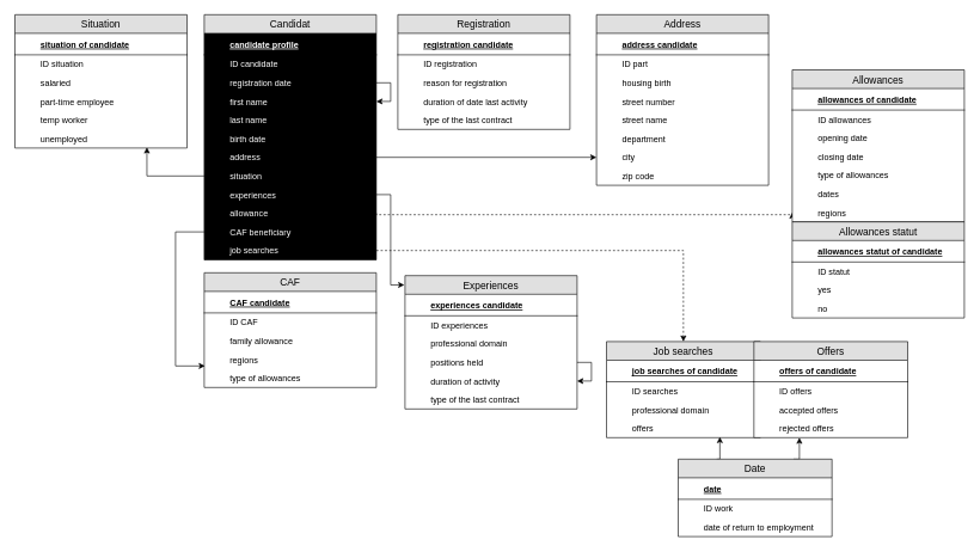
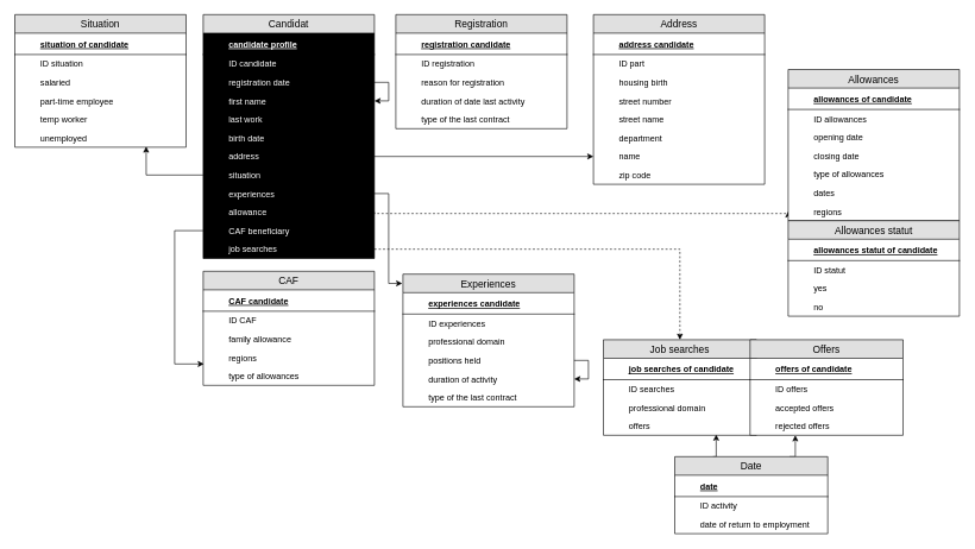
- <mxCell id="8" value="last name" style="shape=partialRectangle;top=0;left=0;right=0;bottom=0;align=left;verticalAlign=top;fillColor=none;spacingLeft=34;spacingRight=4;overflow=hidden;rotatable=0;points=[[0,0.5],[1,0.5]];portConstraint=eastwest;dropTarget=0;fontSize=12;fontColor=#FFFFFF;" parent="3" vertex="1"><mxGeometry y="134" width="240" height="26" as="geometry" /></mxCell>
+ <mxCell id="8" value="last work" style="shape=partialRectangle;top=0;left=0;right=0;bottom=0;align=left;verticalAlign=top;fillColor=none;spacingLeft=34;spacingRight=4;overflow=hidden;rotatable=0;points=[[0,0.5],[1,0.5]];portConstraint=eastwest;dropTarget=0;fontSize=12;fontColor=#FFFFFF;" parent="3" vertex="1"><mxGeometry y="134" width="240" height="26" as="geometry" /></mxCell>
- <mxCell id="23" value="city" style="shape=partialRectangle;top=0;left=0;right=0;bottom=0;align=left;verticalAlign=top;fillColor=none;spacingLeft=34;spacingRight=4;overflow=hidden;rotatable=0;points=[[0,0.5],[1,0.5]];portConstraint=eastwest;dropTarget=0;fontSize=12;" parent="16" vertex="1"><mxGeometry y="186" width="240" height="26" as="geometry" /></mxCell>
+ <mxCell id="23" value="name" style="shape=partialRectangle;top=0;left=0;right=0;bottom=0;align=left;verticalAlign=top;fillColor=none;spacingLeft=34;spacingRight=4;overflow=hidden;rotatable=0;points=[[0,0.5],[1,0.5]];portConstraint=eastwest;dropTarget=0;fontSize=12;" parent="16" vertex="1"><mxGeometry y="186" width="240" height="26" as="geometry" /></mxCell>
- <mxCell id="89" value="ID work" style="shape=partialRectangle;top=0;left=0;right=0;bottom=0;align=left;verticalAlign=top;fillColor=none;spacingLeft=34;spacingRight=4;overflow=hidden;rotatable=0;points=[[0,0.5],[1,0.5]];portConstraint=eastwest;dropTarget=0;fontSize=12;" vertex="1" parent="87"><mxGeometry y="56" width="214.468" height="26" as="geometry" /></mxCell>
+ <mxCell id="89" value="ID activity" style="shape=partialRectangle;top=0;left=0;right=0;bottom=0;align=left;verticalAlign=top;fillColor=none;spacingLeft=34;spacingRight=4;overflow=hidden;rotatable=0;points=[[0,0.5],[1,0.5]];portConstraint=eastwest;dropTarget=0;fontSize=12;" vertex="1" parent="87"><mxGeometry y="56" width="214.468" height="26" as="geometry" /></mxCell>
